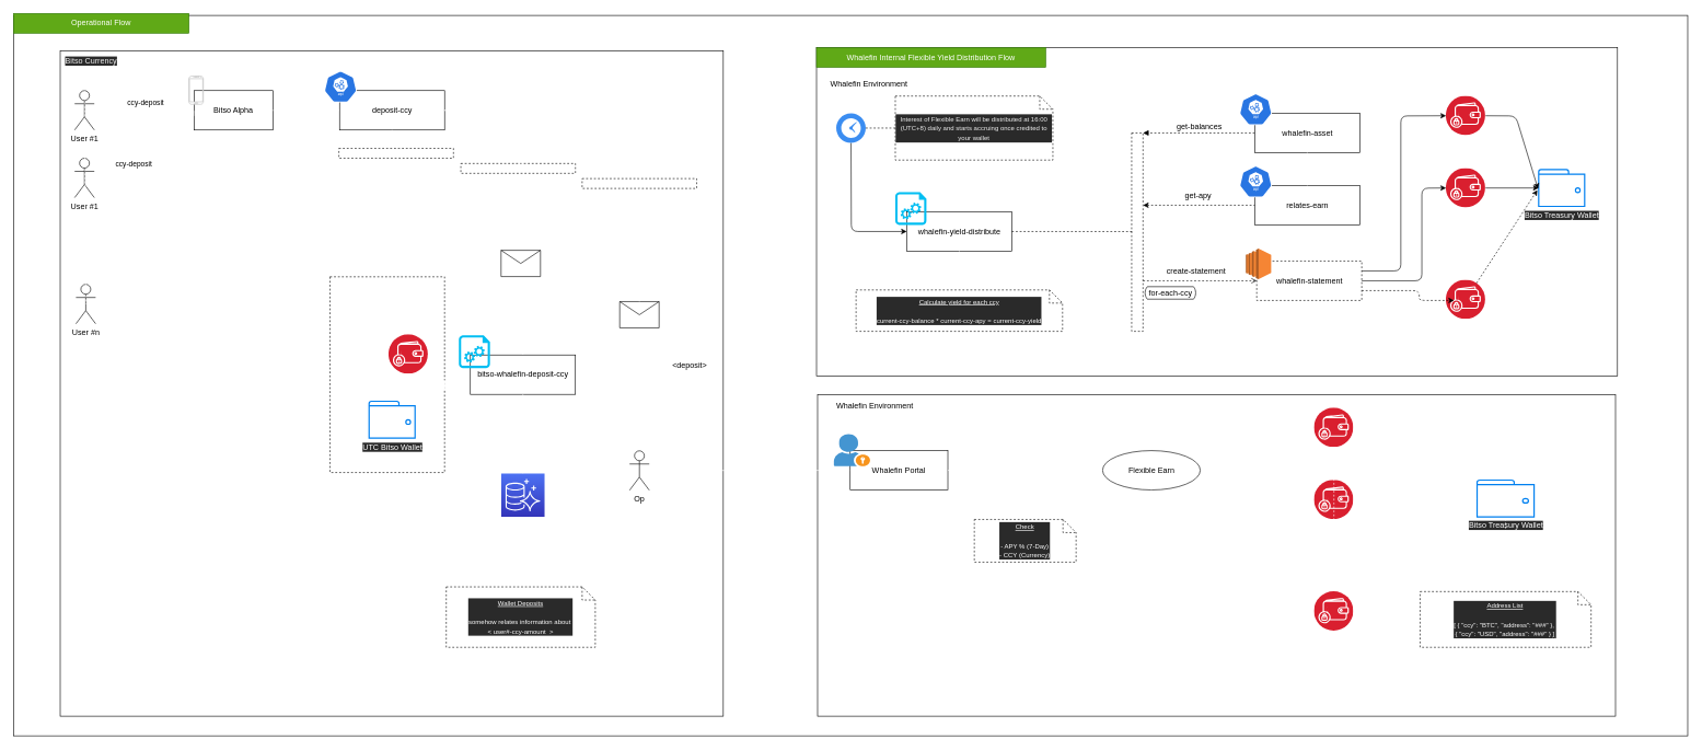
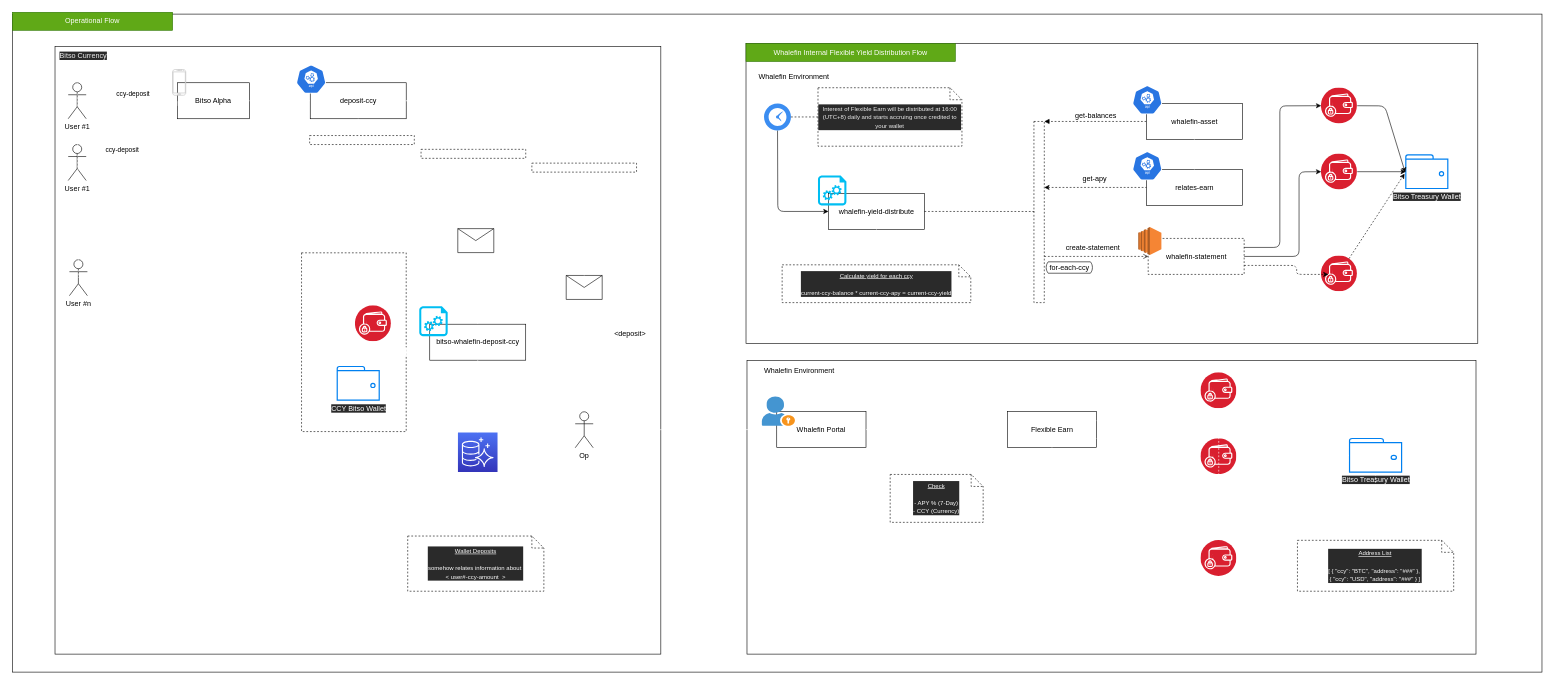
- <mxCell id="106" value="&lt;span style=&quot;background-color: rgb(42 , 42 , 42)&quot;&gt;UTC Bitso Wallet&lt;/span&gt;" style="html=1;verticalLabelPosition=bottom;align=center;labelBackgroundColor=#ffffff;verticalAlign=top;strokeWidth=2;strokeColor=#0080F0;shadow=0;dashed=0;shape=mxgraph.ios7.icons.wallet;fontColor=#FFFFFF;" parent="84" vertex="1"><mxGeometry x="448.5" y="535.496" width="70" height="56" as="geometry" /></mxCell>
+ <mxCell id="106" value="&lt;span style=&quot;background-color: rgb(42 , 42 , 42)&quot;&gt;CCY Bitso Wallet&lt;/span&gt;" style="html=1;verticalLabelPosition=bottom;align=center;labelBackgroundColor=#ffffff;verticalAlign=top;strokeWidth=2;strokeColor=#0080F0;shadow=0;dashed=0;shape=mxgraph.ios7.icons.wallet;fontColor=#FFFFFF;" parent="84" vertex="1"><mxGeometry x="448.5" y="535.496" width="70" height="56" as="geometry" /></mxCell>
- <mxCell id="57" value="Flexible Earn" style="ellipse;whiteSpace=wrap;html=1;" parent="51" vertex="1"><mxGeometry x="818.69" y="224.643" width="148.821" height="59.905" as="geometry" /></mxCell>
+ <mxCell id="57" value="Flexible Earn" style="rounded=0;whiteSpace=wrap;html=1;" parent="51" vertex="1"><mxGeometry x="818.69" y="224.643" width="148.821" height="59.905" as="geometry" /></mxCell>
- <mxCell id="73" value="&lt;font style=&quot;font-size: 10px&quot;&gt;&lt;u&gt;Check&lt;/u&gt;&lt;br&gt;&lt;br&gt;- APY % (7-Day)&lt;br&gt;- CCY (Currency)&lt;/font&gt;" style="shape=note;size=20;whiteSpace=wrap;html=1;labelBackgroundColor=#2A2A2A;fontColor=#FFFFFF;dashed=1;" parent="51" vertex="1"><mxGeometry x="623.362" y="329.476" width="155.022" height="65" as="geometry" /></mxCell>
+ <mxCell id="73" value="&lt;font style=&quot;font-size: 10px&quot;&gt;&lt;u&gt;Check&lt;/u&gt;&lt;br&gt;&lt;br&gt;- APY % (7-Day)&lt;br&gt;- CCY (Currency)&lt;/font&gt;" style="shape=note;size=20;whiteSpace=wrap;html=1;labelBackgroundColor=#2A2A2A;fontColor=#FFFFFF;dashed=1;" parent="51" vertex="1"><mxGeometry x="623.362" y="329.476" width="155.022" height="79.873" as="geometry" /></mxCell>
